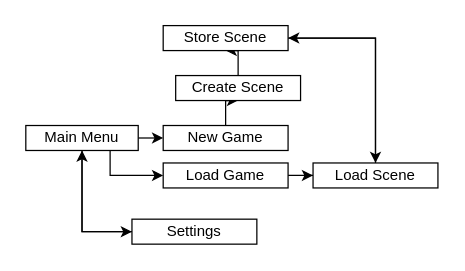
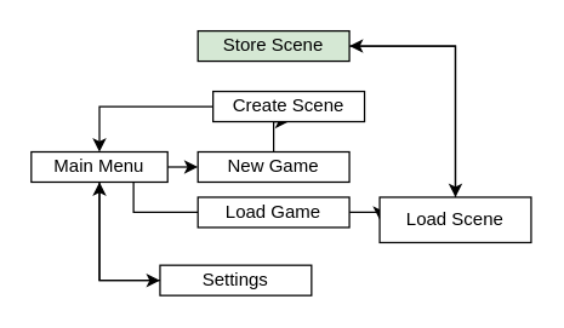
- <mxCell id="15" value="Store Scene" style="whiteSpace=wrap;html=1;rounded=0;" vertex="1" parent="1"><mxGeometry x="130" y="20" width="100" height="20" as="geometry" /></mxCell>
+ <mxCell id="15" value="Store Scene" style="whiteSpace=wrap;html=1;rounded=0;fillColor=#d5e8d4;" vertex="1" parent="1"><mxGeometry x="130" y="20" width="100" height="20" as="geometry" /></mxCell>
- <mxCell id="12" value="" style="edgeStyle=orthogonalEdgeStyle;rounded=0;orthogonalLoop=1;jettySize=auto;html=1;" edge="1" parent="1" source="13" target="15"><mxGeometry relative="1" as="geometry" /></mxCell>
+ <mxCell id="12" value="" style="edgeStyle=orthogonalEdgeStyle;rounded=0;orthogonalLoop=1;jettySize=auto;html=1;" edge="1" parent="1" source="13" target="5"><mxGeometry relative="1" as="geometry" /></mxCell>
- <mxCell id="4" style="edgeStyle=orthogonalEdgeStyle;rounded=0;orthogonalLoop=1;jettySize=auto;html=1;exitX=0.75;exitY=1;exitDx=0;exitDy=0;entryX=0;entryY=0.5;entryDx=0;entryDy=0;" edge="1" parent="1" source="5" target="9"><mxGeometry relative="1" as="geometry" /></mxCell>
+ <mxCell id="4" style="edgeStyle=orthogonalEdgeStyle;rounded=0;orthogonalLoop=1;jettySize=auto;html=1;exitX=0.75;exitY=1;exitDx=0;exitDy=0;entryX=0;entryY=0.5;entryDx=0;entryDy=0;endArrow=none;" edge="1" parent="1" source="5" target="9"><mxGeometry relative="1" as="geometry" /></mxCell>
- <mxCell id="17" value="Load Scene" style="rounded=0;whiteSpace=wrap;html=1;" vertex="1" parent="1"><mxGeometry x="250" y="130" width="100" height="20" as="geometry" /></mxCell>
+ <mxCell id="17" value="Load Scene" style="rounded=0;whiteSpace=wrap;html=1;" vertex="1" parent="1"><mxGeometry x="250" y="130" width="100" height="30" as="geometry" /></mxCell>
